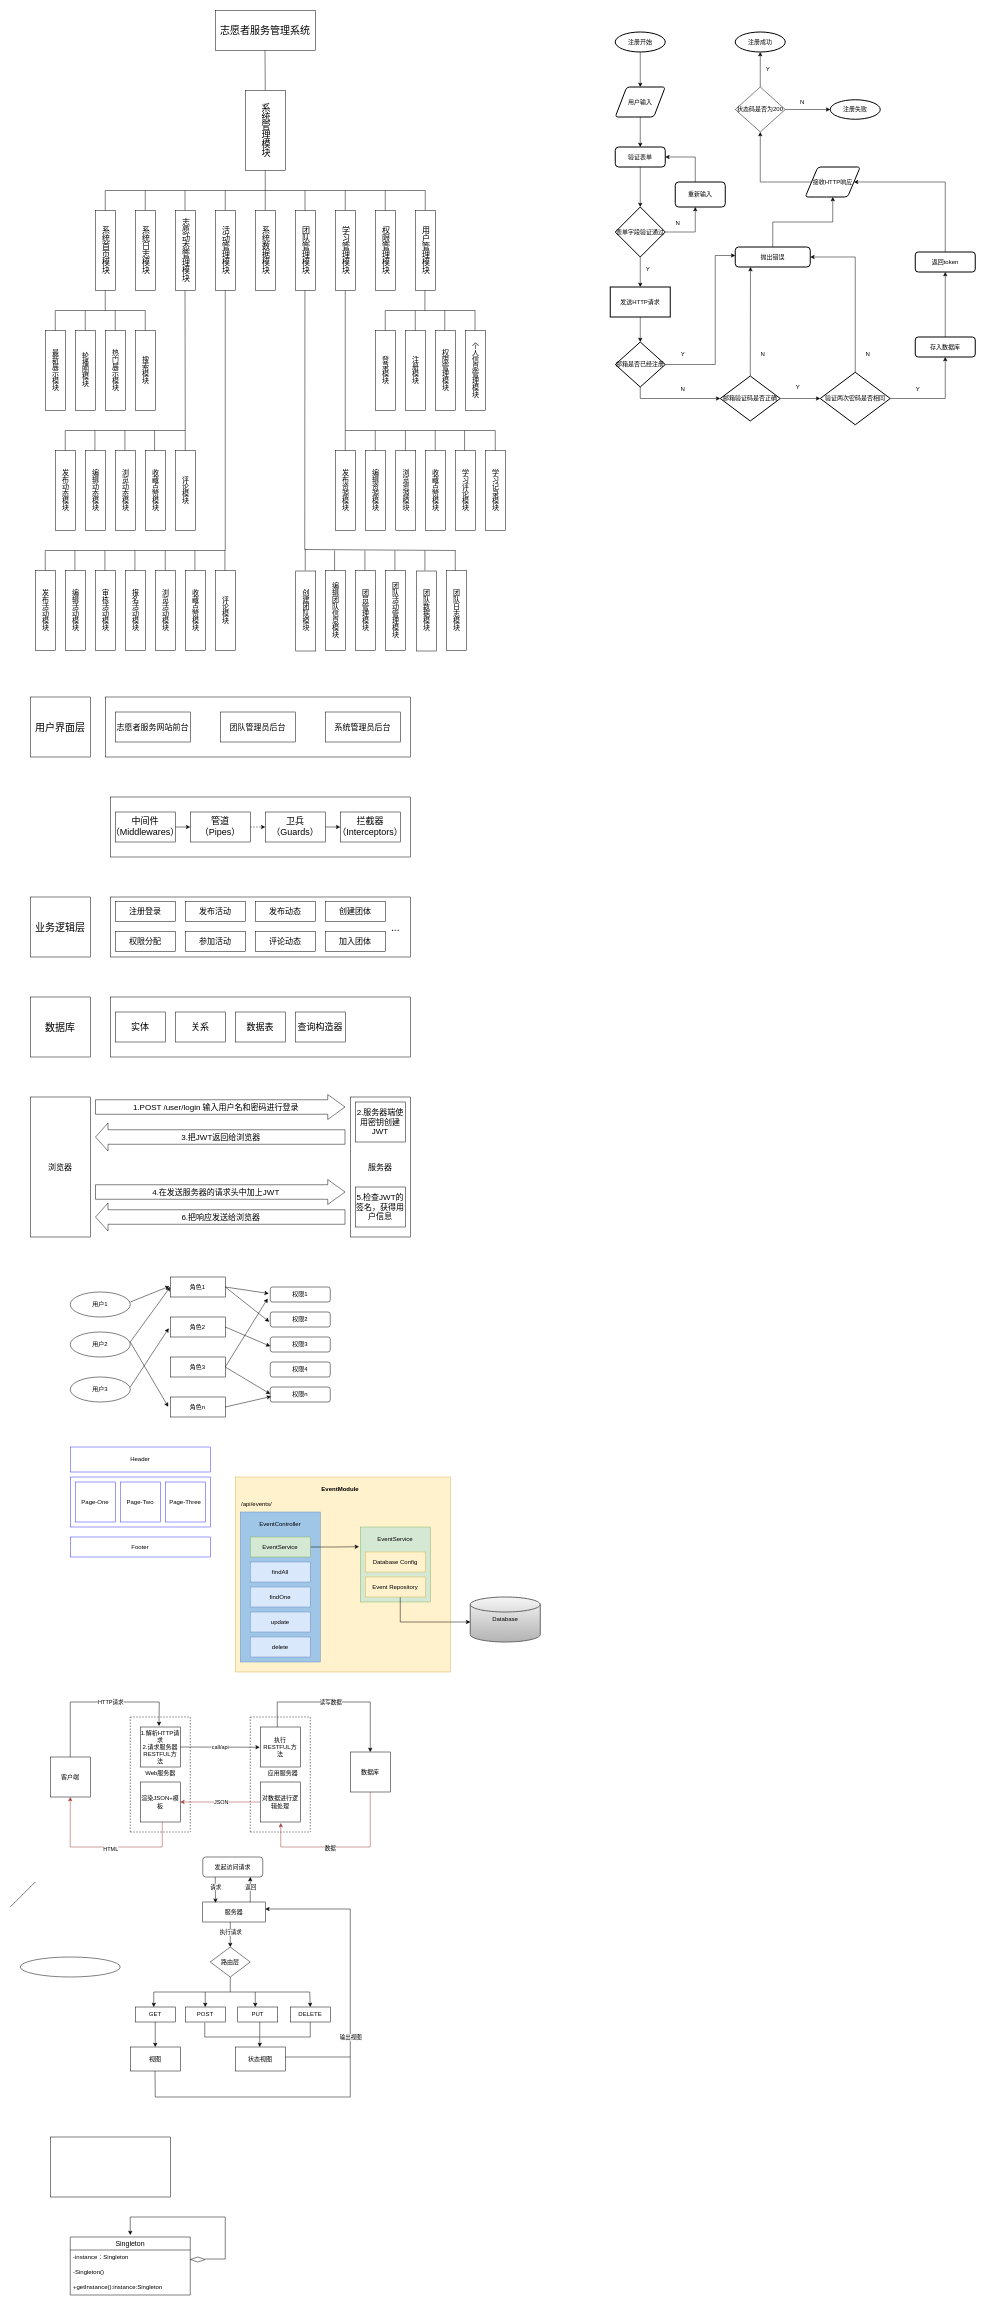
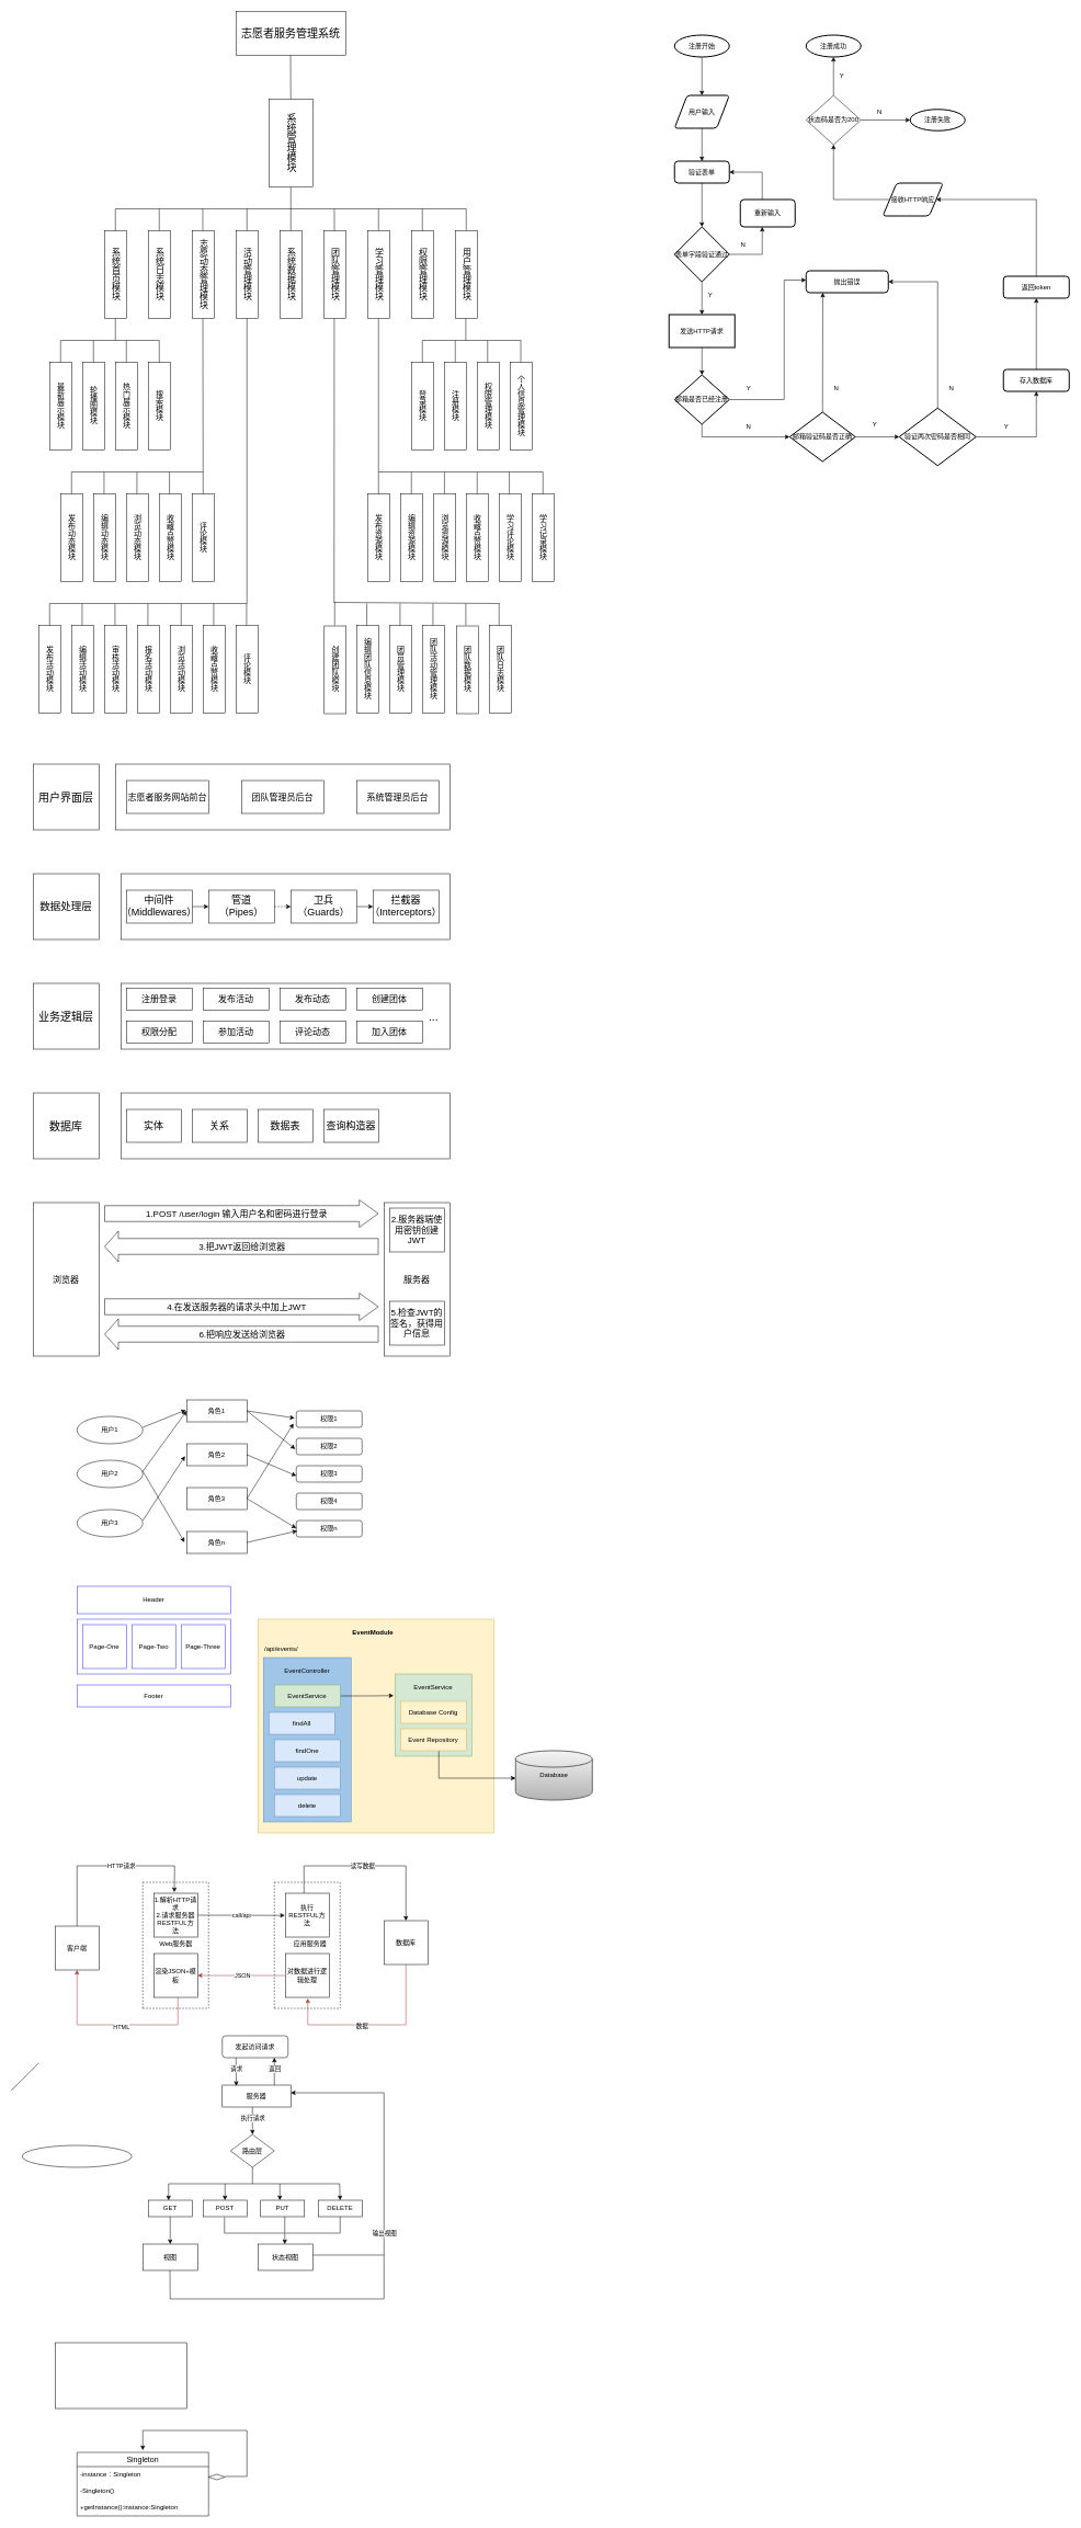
- <mxCell id="30" style="edgeStyle=orthogonalEdgeStyle;rounded=0;orthogonalLoop=1;jettySize=auto;html=1;exitX=0.5;exitY=0;exitDx=0;exitDy=0;entryX=0.5;entryY=1;entryDx=0;entryDy=0;" parent="1" source="31" target="41" edge="1"><mxGeometry relative="1" as="geometry" /></mxCell>
+ <mxCell id="140" value="&lt;font style=&quot;font-size: 19px;&quot;&gt;数据处理层&lt;/font&gt;" style="whiteSpace=wrap;html=1;aspect=fixed;" parent="1" vertex="1"><mxGeometry x="60" y="1593" width="120" height="120" as="geometry" /></mxCell>
- <mxCell id="189" value="findAll" style="rounded=0;whiteSpace=wrap;html=1;fillColor=#dae8fc;strokeColor=#6c8ebf;" parent="1" vertex="1"><mxGeometry x="500" y="3123" width="120" height="40" as="geometry" /></mxCell>
+ <mxCell id="189" value="findAll" style="rounded=0;whiteSpace=wrap;html=1;fillColor=#dae8fc;strokeColor=#6c8ebf;" parent="1" vertex="1"><mxGeometry x="490" y="3123" width="120" height="40" as="geometry" /></mxCell>
